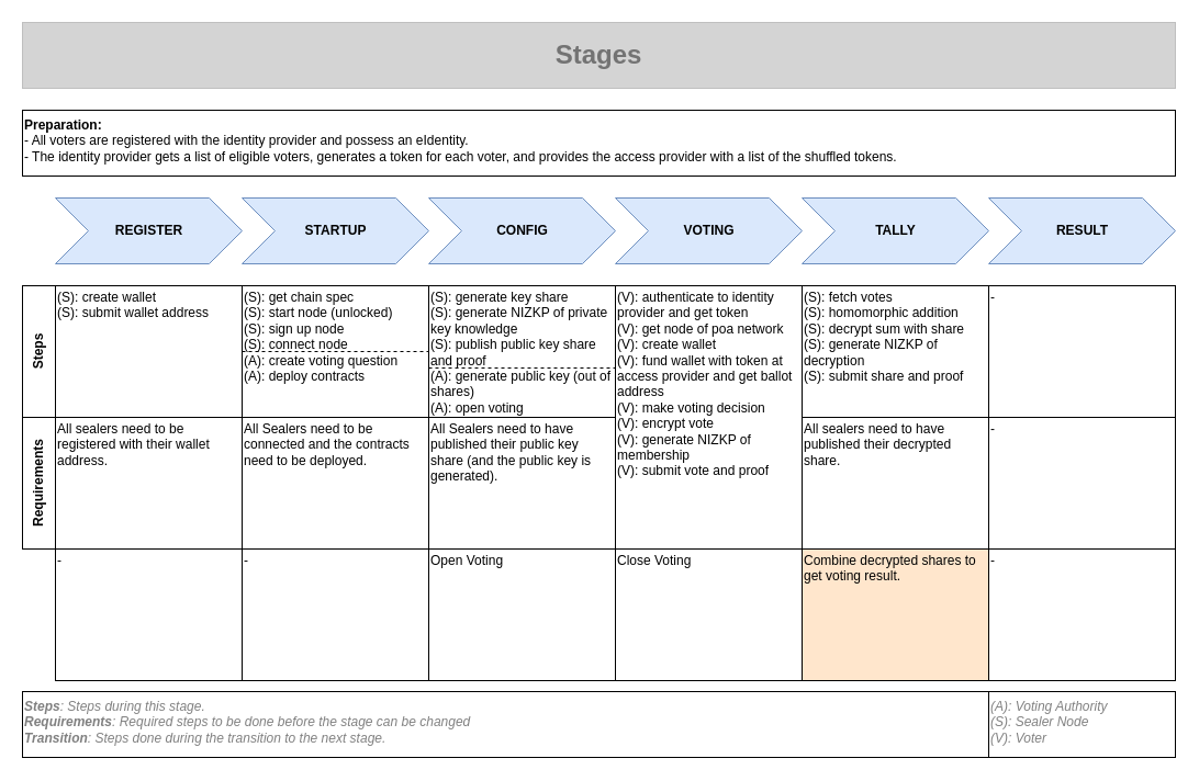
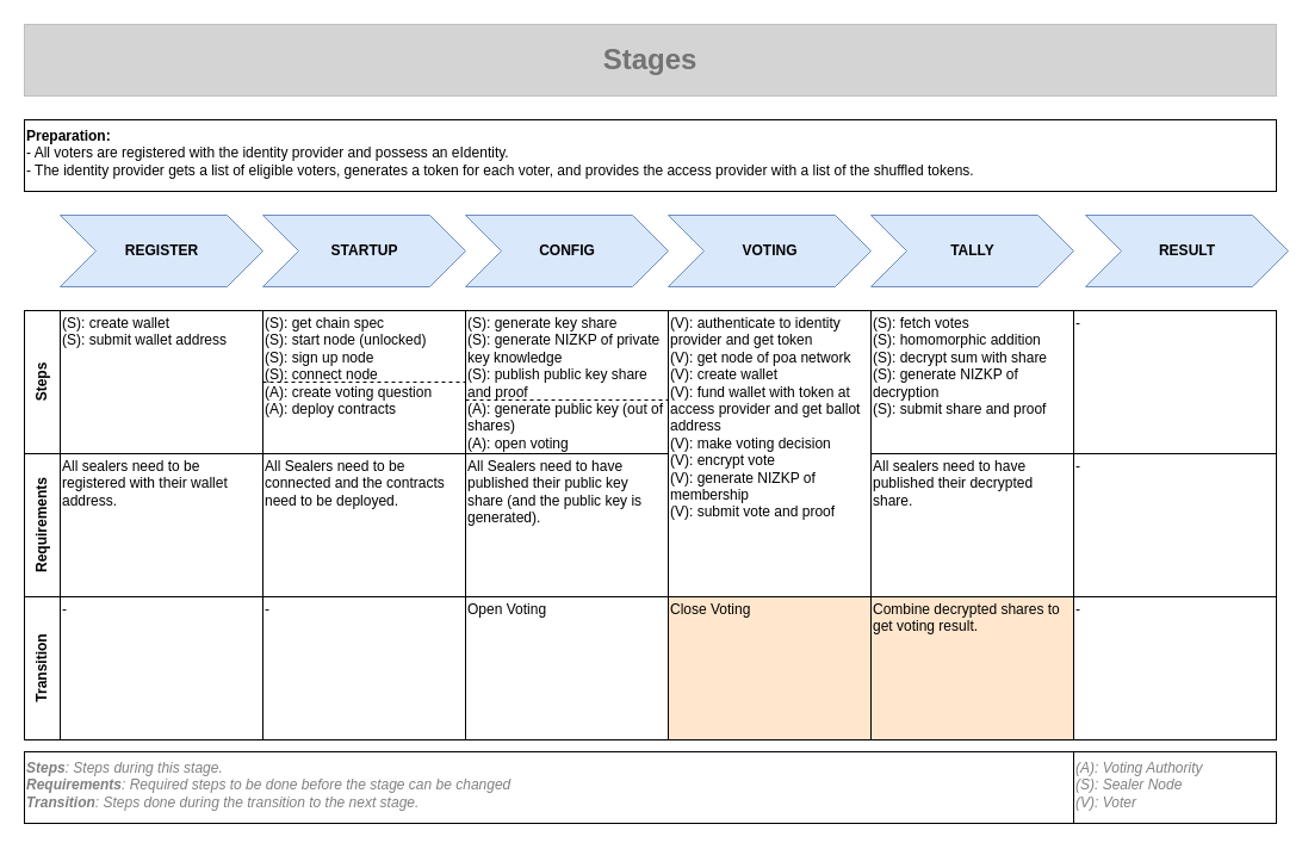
- <mxCell id="29" value="RESULT" style="html=1;shadow=0;dashed=0;align=center;verticalAlign=middle;shape=mxgraph.arrows2.arrow;dy=0;dx=30;notch=30;strokeColor=#6c8ebf;fillColor=#dae8fc;fontStyle=1" vertex="1" parent="1"><mxGeometry x="900" y="180" width="170" height="60" as="geometry" /></mxCell>
+ <mxCell id="29" value="RESULT" style="html=1;shadow=0;dashed=0;align=center;verticalAlign=middle;shape=mxgraph.arrows2.arrow;dy=0;dx=30;notch=30;strokeColor=#6c8ebf;fillColor=#dae8fc;fontStyle=1" vertex="1" parent="1"><mxGeometry x="910" y="180" width="170" height="60" as="geometry" /></mxCell>
+ <mxCell id="18" value="Transition" style="rounded=0;whiteSpace=wrap;html=1;align=center;horizontal=0;fontStyle=1" parent="1" vertex="1"><mxGeometry x="20" y="500" width="30" height="120" as="geometry" /></mxCell>
- <mxCell id="23" value="Close Voting" style="rounded=0;whiteSpace=wrap;html=1;align=left;verticalAlign=top;spacing=0;spacingTop=-1;spacingLeft=2;spacingRight=2;spacingBottom=2;" parent="1" vertex="1"><mxGeometry x="560" y="500" width="170" height="120" as="geometry" /></mxCell>
+ <mxCell id="23" value="Close Voting" style="rounded=0;whiteSpace=wrap;html=1;align=left;verticalAlign=top;spacing=0;spacingTop=-1;spacingLeft=2;spacingRight=2;spacingBottom=2;fillColor=#ffe6cc;" parent="1" vertex="1"><mxGeometry x="560" y="500" width="170" height="120" as="geometry" /></mxCell>
